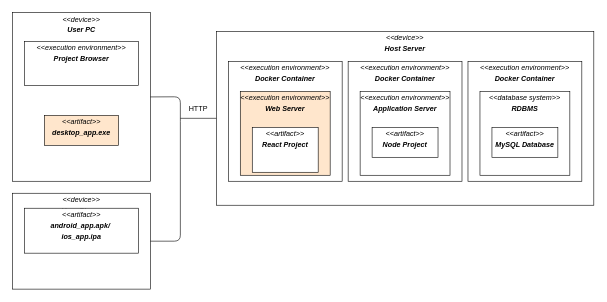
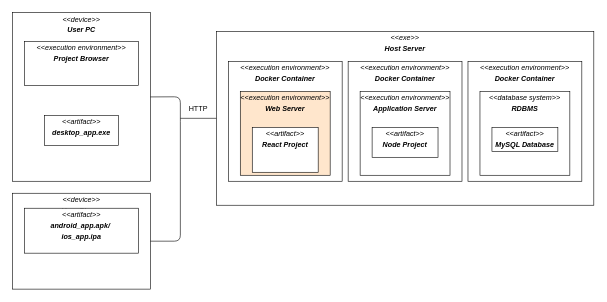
- <mxCell id="3" value="&lt;p style=&quot;margin: 0px ; margin-top: 4px ; text-align: center&quot;&gt;&lt;i&gt;&amp;lt;&amp;lt;device&amp;gt;&amp;gt;&lt;/i&gt;&lt;br&gt;&lt;/p&gt;&lt;p style=&quot;margin: 0px ; margin-top: 4px ; text-align: center&quot;&gt;&lt;i&gt;&lt;b&gt;Host Server&lt;/b&gt;&lt;/i&gt;&lt;/p&gt;&lt;p style=&quot;margin: 0px ; margin-left: 4px&quot;&gt;&lt;br&gt;&lt;/p&gt;" style="verticalAlign=top;align=left;overflow=fill;fontSize=12;fontFamily=Helvetica;html=1;" parent="1" vertex="1"><mxGeometry x="360" y="52" width="630" height="290" as="geometry" /></mxCell>
+ <mxCell id="3" value="&lt;p style=&quot;margin: 0px ; margin-top: 4px ; text-align: center&quot;&gt;&lt;i&gt;&amp;lt;&amp;lt;exe&amp;gt;&amp;gt;&lt;/i&gt;&lt;br&gt;&lt;/p&gt;&lt;p style=&quot;margin: 0px ; margin-top: 4px ; text-align: center&quot;&gt;&lt;i&gt;&lt;b&gt;Host Server&lt;/b&gt;&lt;/i&gt;&lt;/p&gt;&lt;p style=&quot;margin: 0px ; margin-left: 4px&quot;&gt;&lt;br&gt;&lt;/p&gt;" style="verticalAlign=top;align=left;overflow=fill;fontSize=12;fontFamily=Helvetica;html=1;" parent="1" vertex="1"><mxGeometry x="360" y="52" width="630" height="290" as="geometry" /></mxCell>
- <mxCell id="5" value="&lt;p style=&quot;margin: 0px ; margin-top: 4px ; text-align: center&quot;&gt;&lt;i&gt;&amp;lt;&amp;lt;artifact&amp;gt;&amp;gt;&lt;/i&gt;&lt;/p&gt;&lt;p style=&quot;margin: 0px ; margin-top: 4px ; text-align: center&quot;&gt;&lt;b&gt;&lt;i&gt;desktop_app.exe&lt;/i&gt;&lt;/b&gt;&lt;/p&gt;" style="verticalAlign=top;align=left;overflow=fill;fontSize=12;fontFamily=Helvetica;html=1;fillColor=#ffe6cc;" parent="1" vertex="1"><mxGeometry x="73" y="192" width="124" height="50" as="geometry" /></mxCell>
+ <mxCell id="5" value="&lt;p style=&quot;margin: 0px ; margin-top: 4px ; text-align: center&quot;&gt;&lt;i&gt;&amp;lt;&amp;lt;artifact&amp;gt;&amp;gt;&lt;/i&gt;&lt;/p&gt;&lt;p style=&quot;margin: 0px ; margin-top: 4px ; text-align: center&quot;&gt;&lt;b&gt;&lt;i&gt;desktop_app.exe&lt;/i&gt;&lt;/b&gt;&lt;/p&gt;" style="verticalAlign=top;align=left;overflow=fill;fontSize=12;fontFamily=Helvetica;html=1;" parent="1" vertex="1"><mxGeometry x="73" y="192" width="124" height="50" as="geometry" /></mxCell>
- <mxCell id="16" value="&lt;p style=&quot;margin: 0px ; margin-top: 4px ; text-align: center&quot;&gt;&lt;i&gt;&amp;lt;&amp;lt;artifact&amp;gt;&amp;gt;&lt;/i&gt;&lt;/p&gt;&lt;p style=&quot;margin: 0px ; margin-top: 4px ; text-align: center&quot;&gt;&lt;i&gt;&lt;b&gt;MySQL Database&lt;/b&gt;&lt;/i&gt;&lt;/p&gt;" style="verticalAlign=top;align=left;overflow=fill;fontSize=12;fontFamily=Helvetica;html=1;" parent="1" vertex="1"><mxGeometry x="820" y="212" width="110" height="50" as="geometry" /></mxCell>
+ <mxCell id="16" value="&lt;p style=&quot;margin: 0px ; margin-top: 4px ; text-align: center&quot;&gt;&lt;i&gt;&amp;lt;&amp;lt;artifact&amp;gt;&amp;gt;&lt;/i&gt;&lt;/p&gt;&lt;p style=&quot;margin: 0px ; margin-top: 4px ; text-align: center&quot;&gt;&lt;i&gt;&lt;b&gt;MySQL Database&lt;/b&gt;&lt;/i&gt;&lt;/p&gt;" style="verticalAlign=top;align=left;overflow=fill;fontSize=12;fontFamily=Helvetica;html=1;" parent="1" vertex="1"><mxGeometry x="820" y="212" width="110" height="40" as="geometry" /></mxCell>
